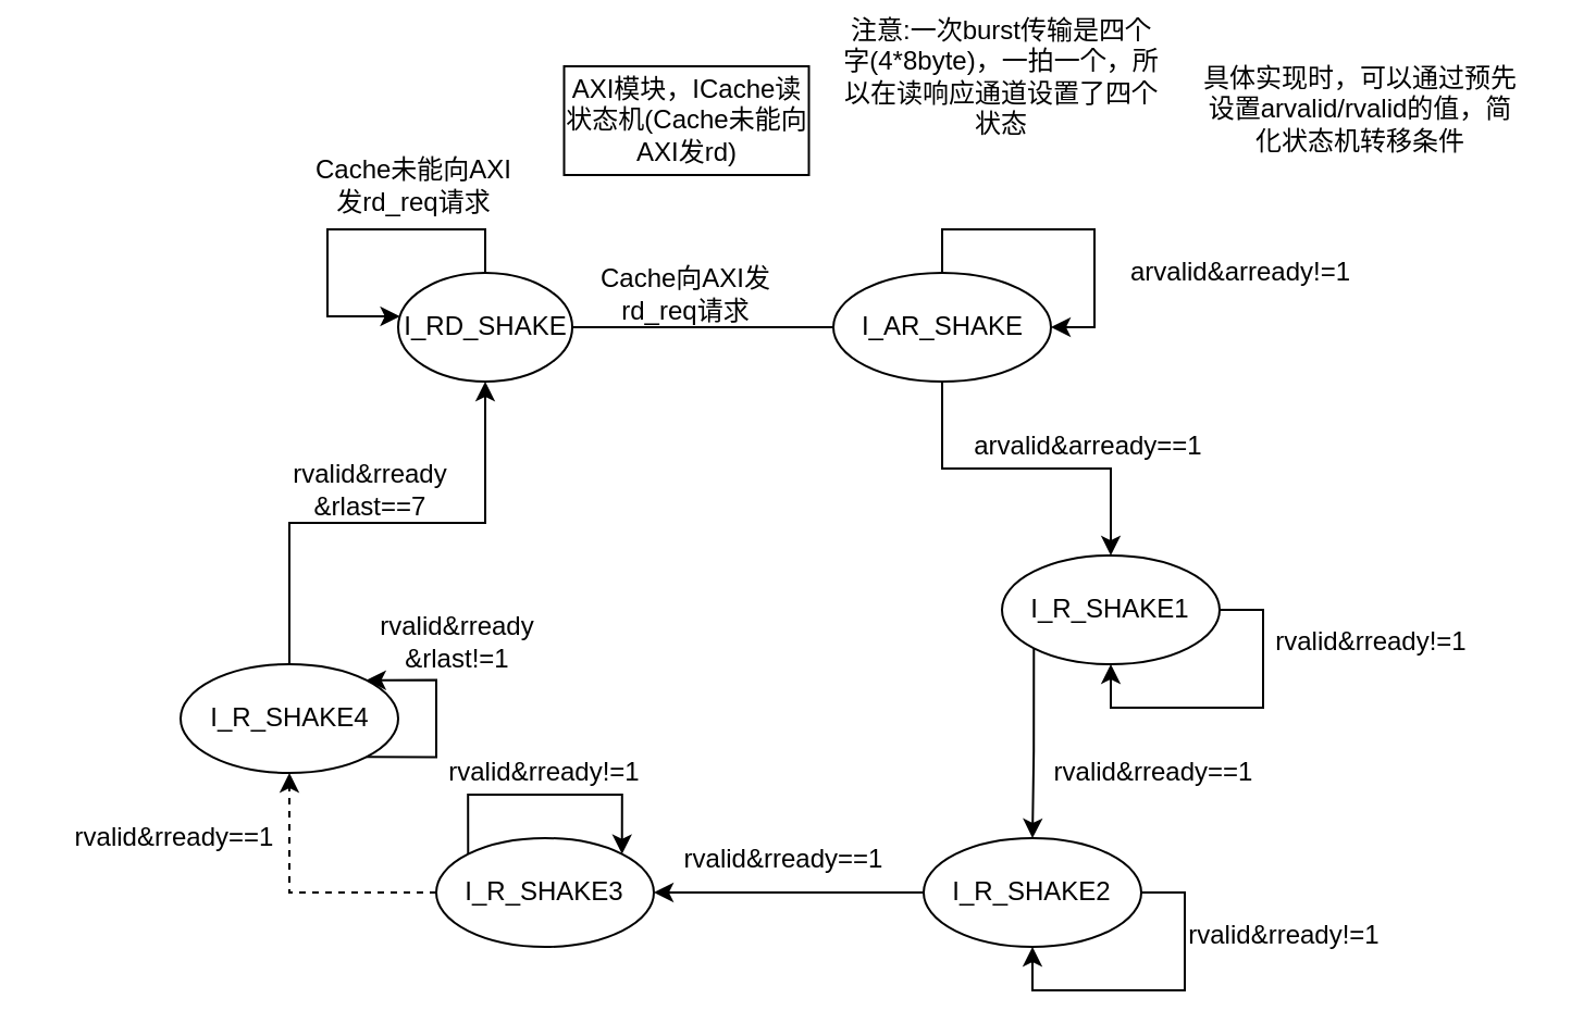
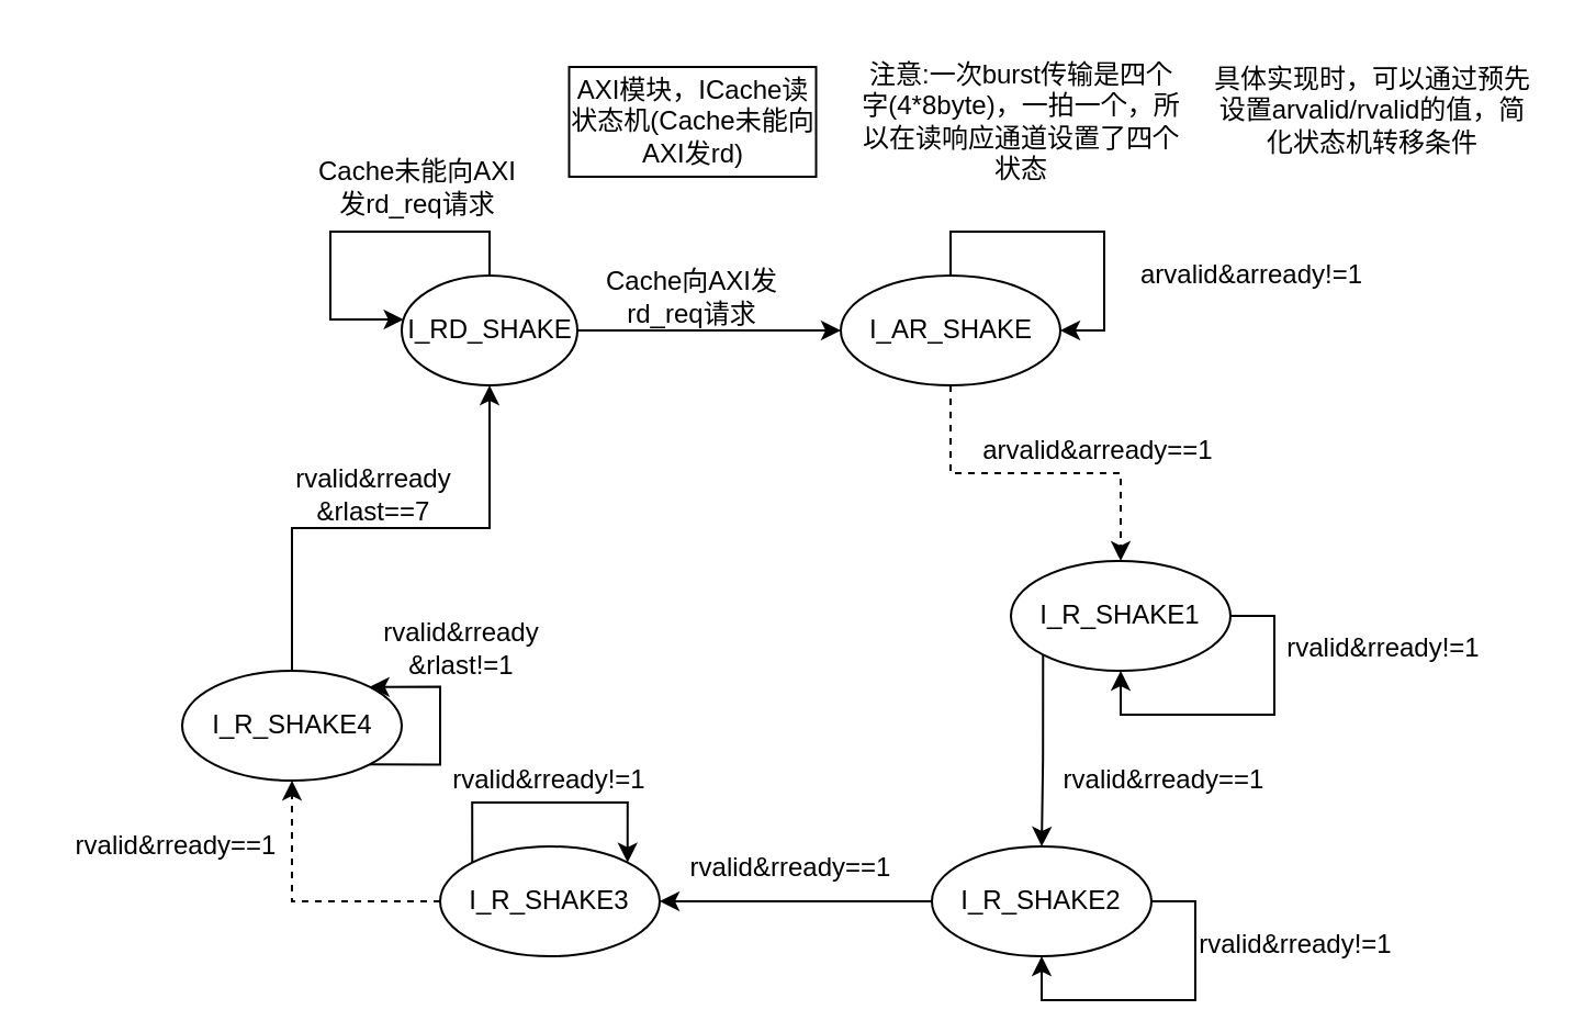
- <mxCell id="16" value="注意:一次burst传输是四个字(4*8byte)，一拍一个，所以在读响应通道设置了四个状态" style="text;html=1;strokeColor=none;fillColor=none;align=center;verticalAlign=middle;whiteSpace=wrap;rounded=0;" parent="1" vertex="1"><mxGeometry x="385" y="5" width="150" height="60" as="geometry" /></mxCell>
+ <mxCell id="16" value="注意:一次burst传输是四个字(4*8byte)，一拍一个，所以在读响应通道设置了四个状态" style="text;html=1;strokeColor=none;fillColor=none;align=center;verticalAlign=middle;whiteSpace=wrap;rounded=0;" parent="1" vertex="1"><mxGeometry x="390" y="25" width="150" height="60" as="geometry" /></mxCell>
- <mxCell id="2" style="edgeStyle=orthogonalEdgeStyle;rounded=0;orthogonalLoop=1;jettySize=auto;html=1;exitX=1;exitY=0.5;exitDx=0;exitDy=0;entryX=0;entryY=0.5;entryDx=0;entryDy=0;endArrow=none;" parent="1" source="4" target="6" edge="1"><mxGeometry relative="1" as="geometry" /></mxCell>
+ <mxCell id="2" style="edgeStyle=orthogonalEdgeStyle;rounded=0;orthogonalLoop=1;jettySize=auto;html=1;exitX=1;exitY=0.5;exitDx=0;exitDy=0;entryX=0;entryY=0.5;entryDx=0;entryDy=0;" parent="1" source="4" target="6" edge="1"><mxGeometry relative="1" as="geometry" /></mxCell>
- <mxCell id="5" style="edgeStyle=orthogonalEdgeStyle;rounded=0;orthogonalLoop=1;jettySize=auto;html=1;exitX=0.5;exitY=1;exitDx=0;exitDy=0;entryX=0.5;entryY=0;entryDx=0;entryDy=0;" parent="1" source="6" target="10" edge="1"><mxGeometry relative="1" as="geometry"><mxPoint x="432.276" y="225" as="targetPoint" /></mxGeometry></mxCell>
+ <mxCell id="5" style="edgeStyle=orthogonalEdgeStyle;rounded=0;orthogonalLoop=1;jettySize=auto;html=1;exitX=0.5;exitY=1;exitDx=0;exitDy=0;entryX=0.5;entryY=0;entryDx=0;entryDy=0;dashed=1;" parent="1" source="6" target="10" edge="1"><mxGeometry relative="1" as="geometry"><mxPoint x="432.276" y="225" as="targetPoint" /></mxGeometry></mxCell>
